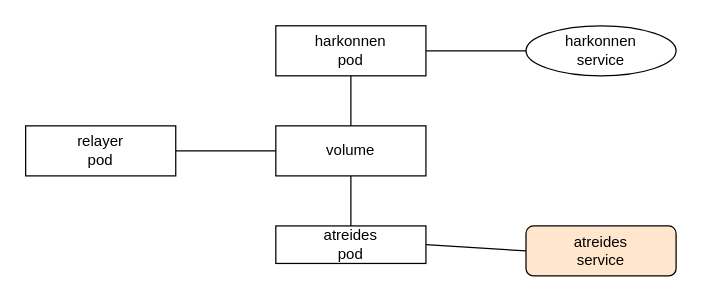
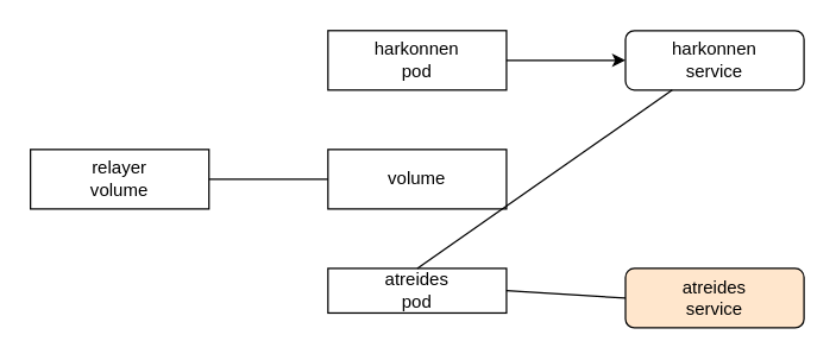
- <mxCell id="4" value="" style="endArrow=none;html=1;rounded=0;exitX=1;exitY=0.5;exitDx=0;exitDy=0;entryX=0;entryY=0.5;entryDx=0;entryDy=0;" edge="1" parent="1" source="2" target="3"><mxGeometry width="50" height="50" relative="1" as="geometry"><mxPoint x="320" y="180" as="sourcePoint" /><mxPoint x="370" y="130" as="targetPoint" /></mxGeometry></mxCell>
+ <mxCell id="4" value="" style="endArrow=classic;html=1;rounded=0;exitX=1;exitY=0.5;exitDx=0;exitDy=0;entryX=0;entryY=0.5;entryDx=0;entryDy=0;" edge="1" parent="1" source="2" target="3"><mxGeometry width="50" height="50" relative="1" as="geometry"><mxPoint x="320" y="180" as="sourcePoint" /><mxPoint x="370" y="130" as="targetPoint" /></mxGeometry></mxCell>
- <mxCell id="3" value="harkonnen&lt;br&gt;service" style="ellipse;whiteSpace=wrap;html=1;" vertex="1" parent="1"><mxGeometry x="420" y="20" width="120" height="40" as="geometry" /></mxCell>
+ <mxCell id="3" value="harkonnen&lt;br&gt;service" style="rounded=1;whiteSpace=wrap;html=1;" vertex="1" parent="1"><mxGeometry x="420" y="20" width="120" height="40" as="geometry" /></mxCell>
- <mxCell id="9" value="" style="endArrow=none;html=1;rounded=0;exitX=0.5;exitY=0;exitDx=0;exitDy=0;entryX=0.5;entryY=1;entryDx=0;entryDy=0;" edge="1" parent="1" source="8" target="2"><mxGeometry width="50" height="50" relative="1" as="geometry"><mxPoint x="220" y="310" as="sourcePoint" /><mxPoint x="270" y="260" as="targetPoint" /></mxGeometry></mxCell>
- <mxCell id="11" value="relayer&lt;br&gt;pod" style="rounded=0;whiteSpace=wrap;html=1;" vertex="1" parent="1"><mxGeometry x="20" y="100" width="120" height="40" as="geometry" /></mxCell>
+ <mxCell id="11" value="relayer&lt;br&gt;volume" style="rounded=0;whiteSpace=wrap;html=1;" vertex="1" parent="1"><mxGeometry x="20" y="100" width="120" height="40" as="geometry" /></mxCell>
- <mxCell id="10" value="" style="endArrow=none;html=1;rounded=0;entryX=0.5;entryY=1;entryDx=0;entryDy=0;exitX=0.5;exitY=0;exitDx=0;exitDy=0;" edge="1" parent="1" source="5" target="8"><mxGeometry width="50" height="50" relative="1" as="geometry"><mxPoint x="290" y="320" as="sourcePoint" /><mxPoint x="340" y="270" as="targetPoint" /></mxGeometry></mxCell>
+ <mxCell id="10" value="" style="endArrow=none;html=1;rounded=0;exitX=0.5;exitY=0;exitDx=0;exitDy=0;" edge="1" parent="1" source="5" target="3"><mxGeometry width="50" height="50" relative="1" as="geometry"><mxPoint x="290" y="320" as="sourcePoint" /><mxPoint x="340" y="270" as="targetPoint" /></mxGeometry></mxCell>
